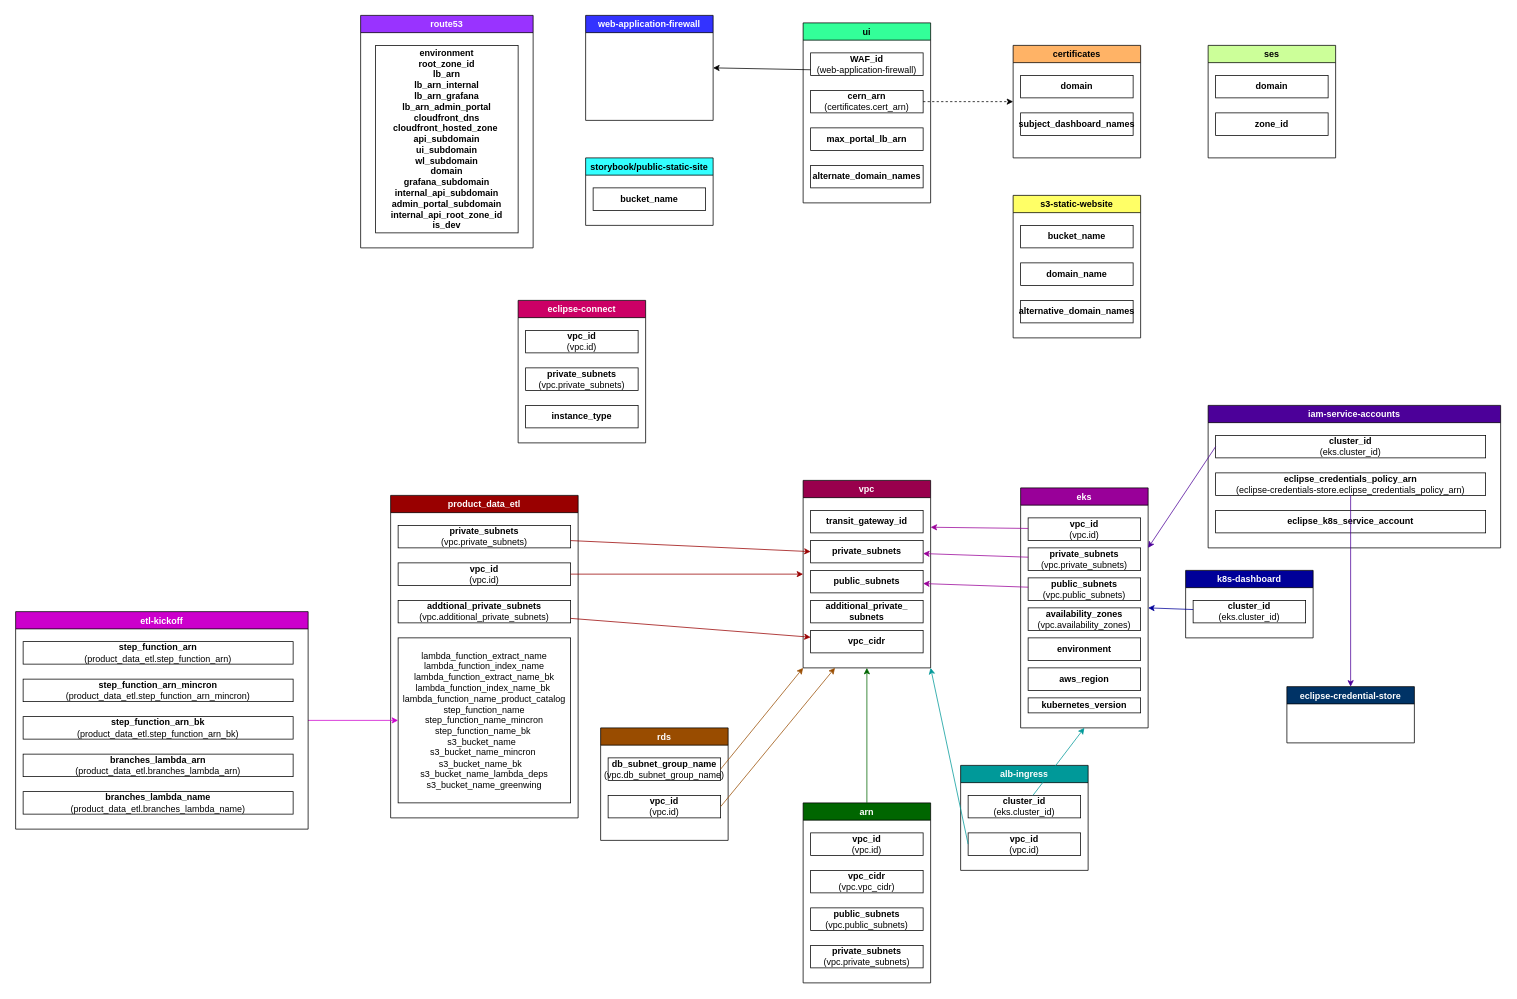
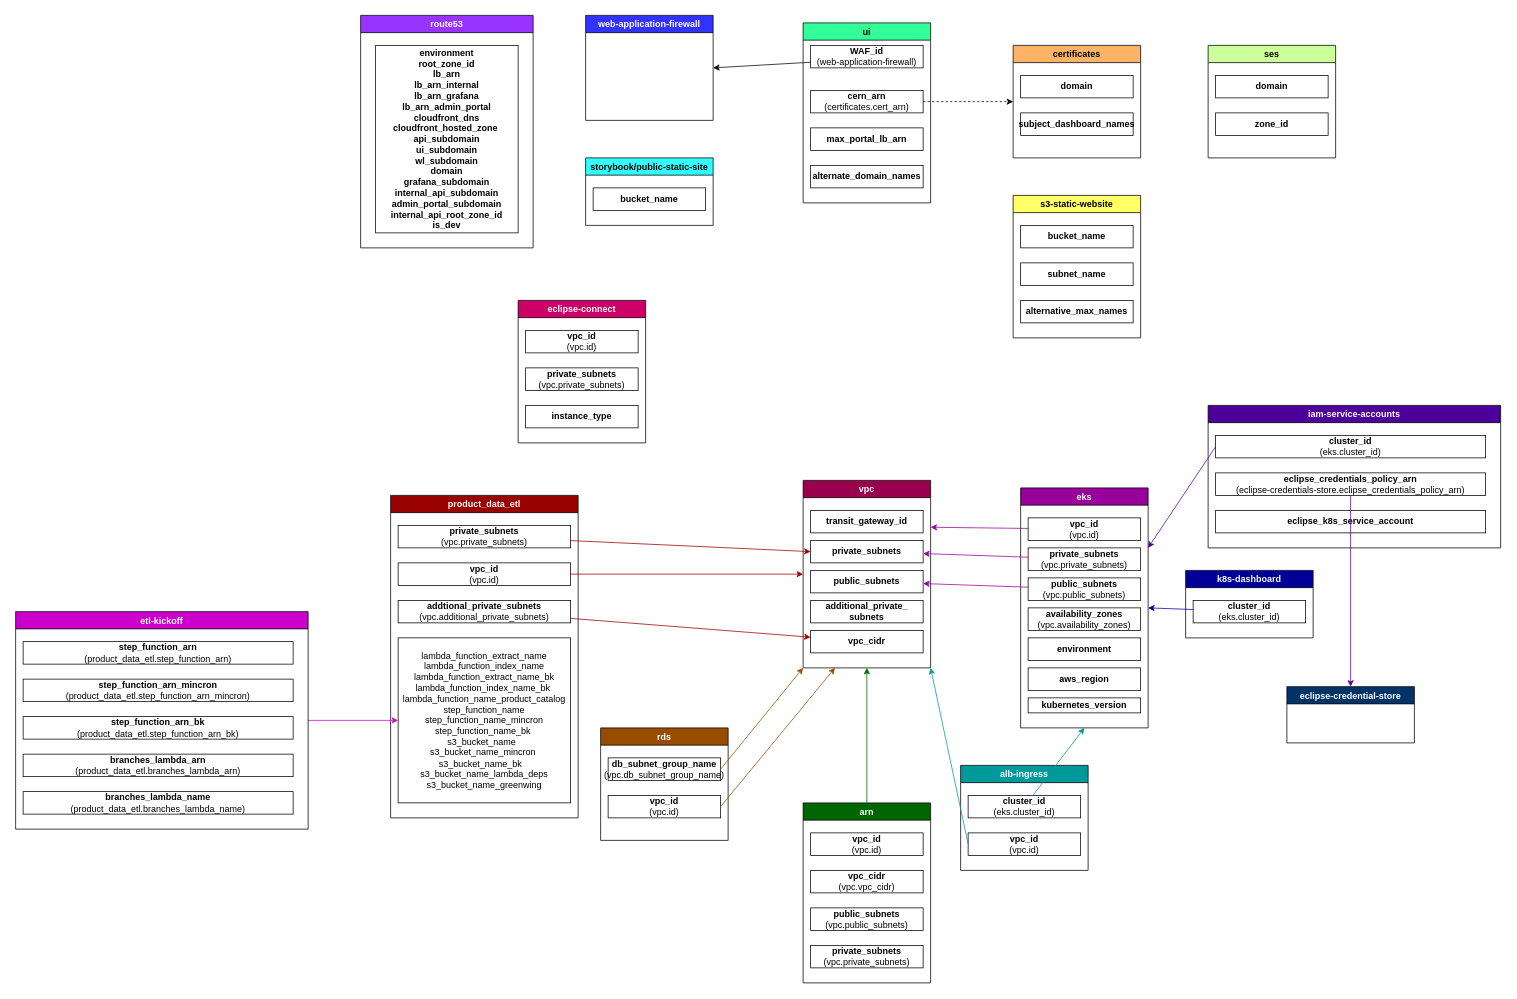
- <mxCell id="29" value="&lt;b&gt;WAF_id&lt;br&gt;&lt;/b&gt;(web-application-firewall)" style="rounded=0;whiteSpace=wrap;html=1;" vertex="1" parent="28"><mxGeometry x="10" y="40" width="150" height="30" as="geometry" /></mxCell>
+ <mxCell id="29" value="&lt;b&gt;WAF_id&lt;br&gt;&lt;/b&gt;(web-application-firewall)" style="rounded=0;whiteSpace=wrap;html=1;" vertex="1" parent="28"><mxGeometry x="10" y="30" width="150" height="30" as="geometry" /></mxCell>
- <mxCell id="72" value="&lt;b&gt;domain_name&lt;/b&gt;" style="rounded=0;whiteSpace=wrap;html=1;" vertex="1" parent="69"><mxGeometry x="10" y="90" width="150" height="30" as="geometry" /></mxCell>
+ <mxCell id="72" value="&lt;b&gt;subnet_name&lt;/b&gt;" style="rounded=0;whiteSpace=wrap;html=1;" vertex="1" parent="69"><mxGeometry x="10" y="90" width="150" height="30" as="geometry" /></mxCell>
- <mxCell id="71" value="&lt;b&gt;alternative_domain_names&lt;/b&gt;" style="rounded=0;whiteSpace=wrap;html=1;" vertex="1" parent="69"><mxGeometry x="10" y="140" width="150" height="30" as="geometry" /></mxCell>
+ <mxCell id="71" value="&lt;b&gt;alternative_max_names&lt;/b&gt;" style="rounded=0;whiteSpace=wrap;html=1;" vertex="1" parent="69"><mxGeometry x="10" y="140" width="150" height="30" as="geometry" /></mxCell>
